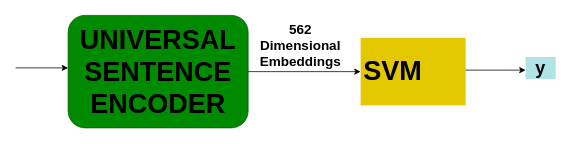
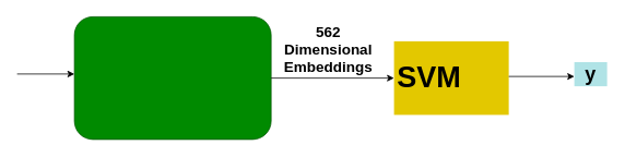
- <mxCell id="3" value="&lt;b&gt;&lt;font style=&quot;font-size: 36px&quot;&gt;UNIVERSAL SENTENCE ENCODER&lt;/font&gt;&lt;/b&gt;" style="text;html=1;strokeColor=none;fillColor=none;align=center;verticalAlign=middle;whiteSpace=wrap;rounded=0;" vertex="1" parent="1"><mxGeometry x="105" y="35" width="210" height="120" as="geometry" /></mxCell>
